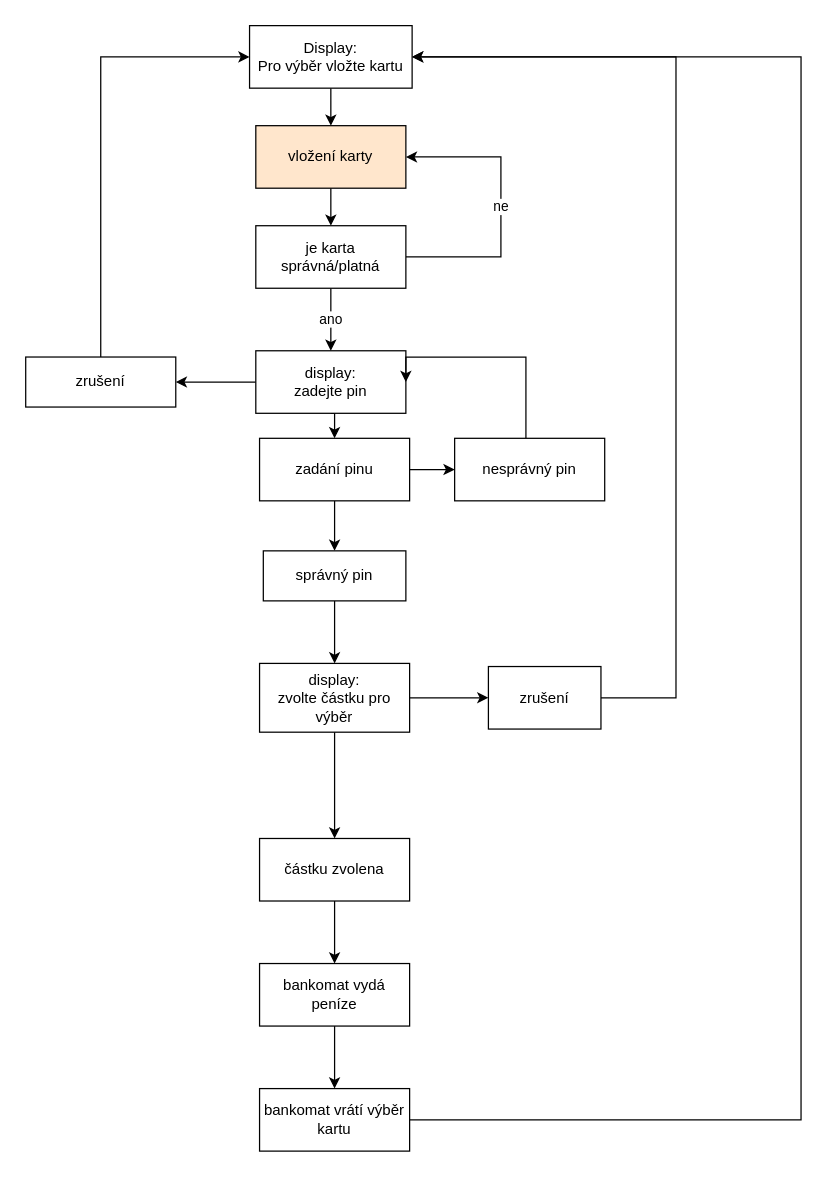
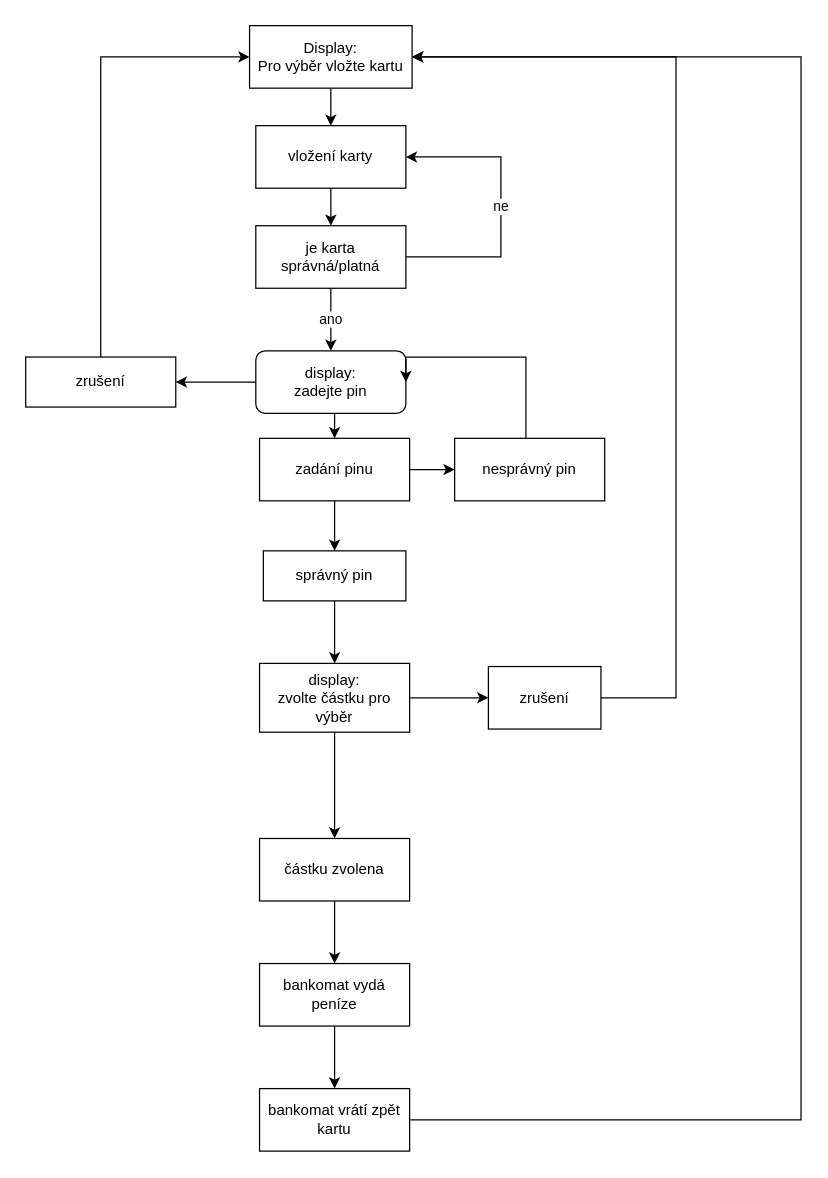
- <mxCell id="5" value="vložení karty" style="rounded=0;whiteSpace=wrap;html=1;fillColor=#ffe6cc;" parent="1" vertex="1"><mxGeometry x="204" y="100" width="120" height="50" as="geometry" /></mxCell>
+ <mxCell id="5" value="vložení karty" style="rounded=0;whiteSpace=wrap;html=1;" parent="1" vertex="1"><mxGeometry x="204" y="100" width="120" height="50" as="geometry" /></mxCell>
- <mxCell id="8" value="display:&lt;br&gt;zadejte pin" style="rounded=0;whiteSpace=wrap;html=1;" parent="1" vertex="1"><mxGeometry x="204" y="280" width="120" height="50" as="geometry" /></mxCell>
+ <mxCell id="8" value="display:&lt;br&gt;zadejte pin" style="whiteSpace=wrap;html=1;rounded=1;" parent="1" vertex="1"><mxGeometry x="204" y="280" width="120" height="50" as="geometry" /></mxCell>
- <mxCell id="24" value="bankomat vrátí výběr kartu" style="whiteSpace=wrap;html=1;rounded=0;" parent="1" vertex="1"><mxGeometry x="207" y="870" width="120" height="50" as="geometry" /></mxCell>
+ <mxCell id="24" value="bankomat vrátí zpět kartu" style="whiteSpace=wrap;html=1;rounded=0;" parent="1" vertex="1"><mxGeometry x="207" y="870" width="120" height="50" as="geometry" /></mxCell>
